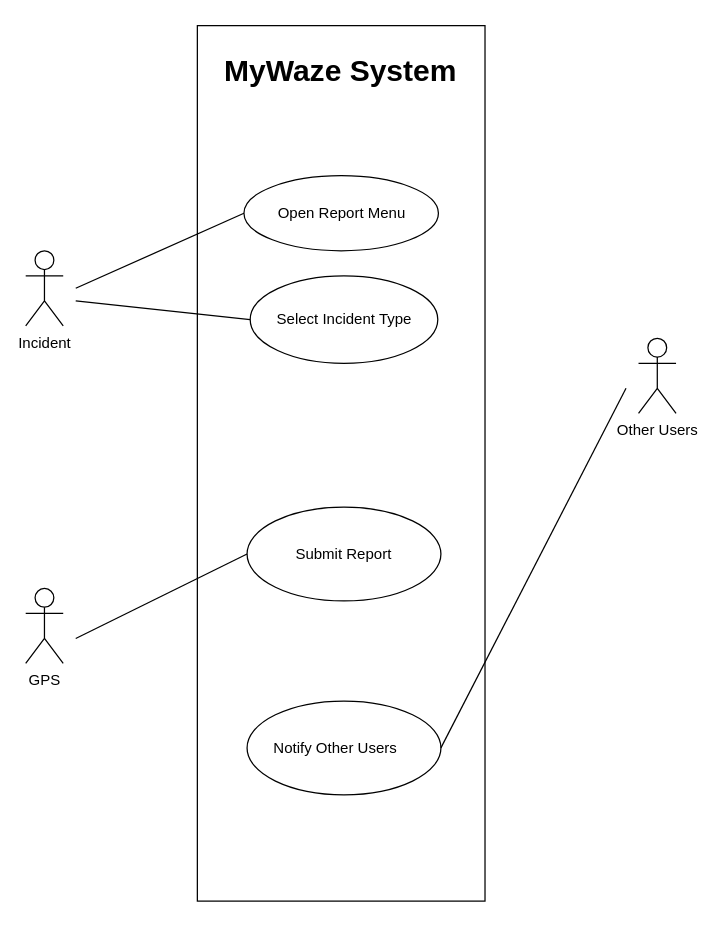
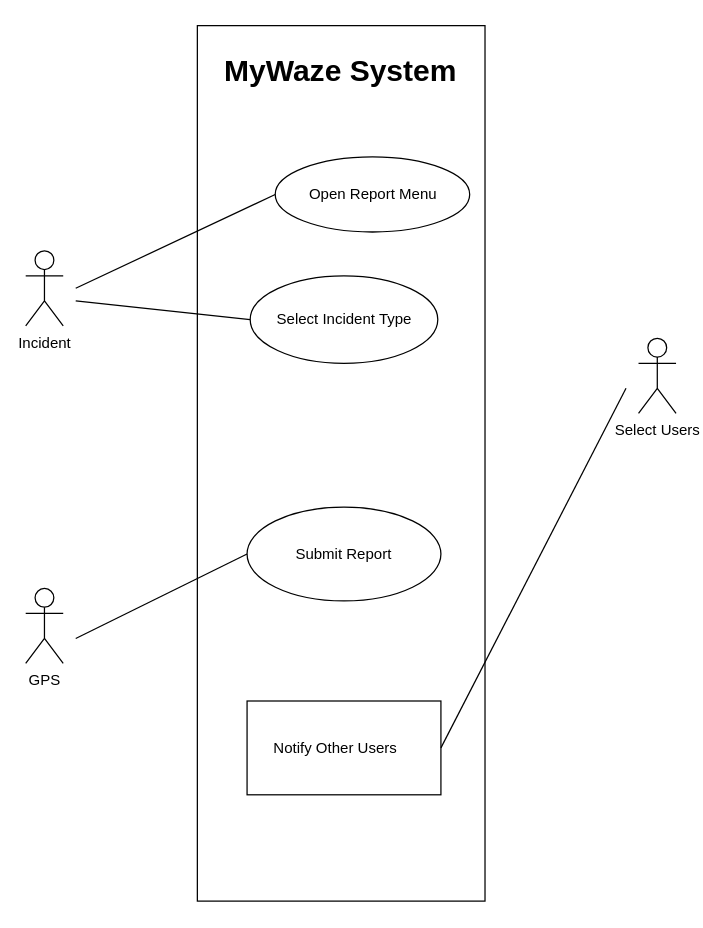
- <mxCell id="6" value="Open Report Menu" style="ellipse;whiteSpace=wrap;html=1;" vertex="1" parent="1"><mxGeometry x="194.5" y="140" width="155.5" height="60" as="geometry" /></mxCell>
+ <mxCell id="6" value="Open Report Menu" style="ellipse;whiteSpace=wrap;html=1;" vertex="1" parent="1"><mxGeometry x="219.5" y="125" width="155.5" height="60" as="geometry" /></mxCell>
- <mxCell id="4" value="Other Users&lt;div&gt;&lt;br&gt;&lt;/div&gt;" style="shape=umlActor;verticalLabelPosition=bottom;verticalAlign=top;html=1;outlineConnect=0;" vertex="1" parent="1"><mxGeometry x="510" y="270" width="30" height="60" as="geometry" /></mxCell>
+ <mxCell id="4" value="Select Users&lt;div&gt;&lt;br&gt;&lt;/div&gt;" style="shape=umlActor;verticalLabelPosition=bottom;verticalAlign=top;html=1;outlineConnect=0;" vertex="1" parent="1"><mxGeometry x="510" y="270" width="30" height="60" as="geometry" /></mxCell>
- <mxCell id="11" value="Notify Other Users&amp;nbsp; &amp;nbsp;&amp;nbsp;" style="ellipse;whiteSpace=wrap;html=1;" vertex="1" parent="1"><mxGeometry x="197" y="560" width="155" height="75" as="geometry" /></mxCell>
+ <mxCell id="11" value="Notify Other Users&amp;nbsp; &amp;nbsp;&amp;nbsp;" style="whiteSpace=wrap;html=1;rounded=0;" vertex="1" parent="1"><mxGeometry x="197" y="560" width="155" height="75" as="geometry" /></mxCell>
